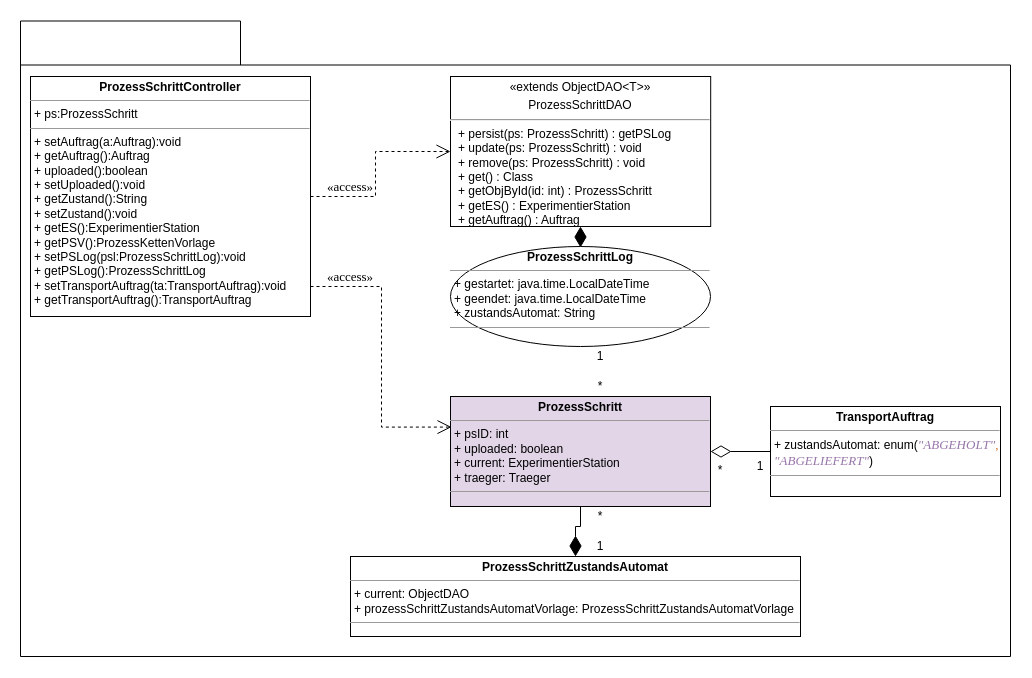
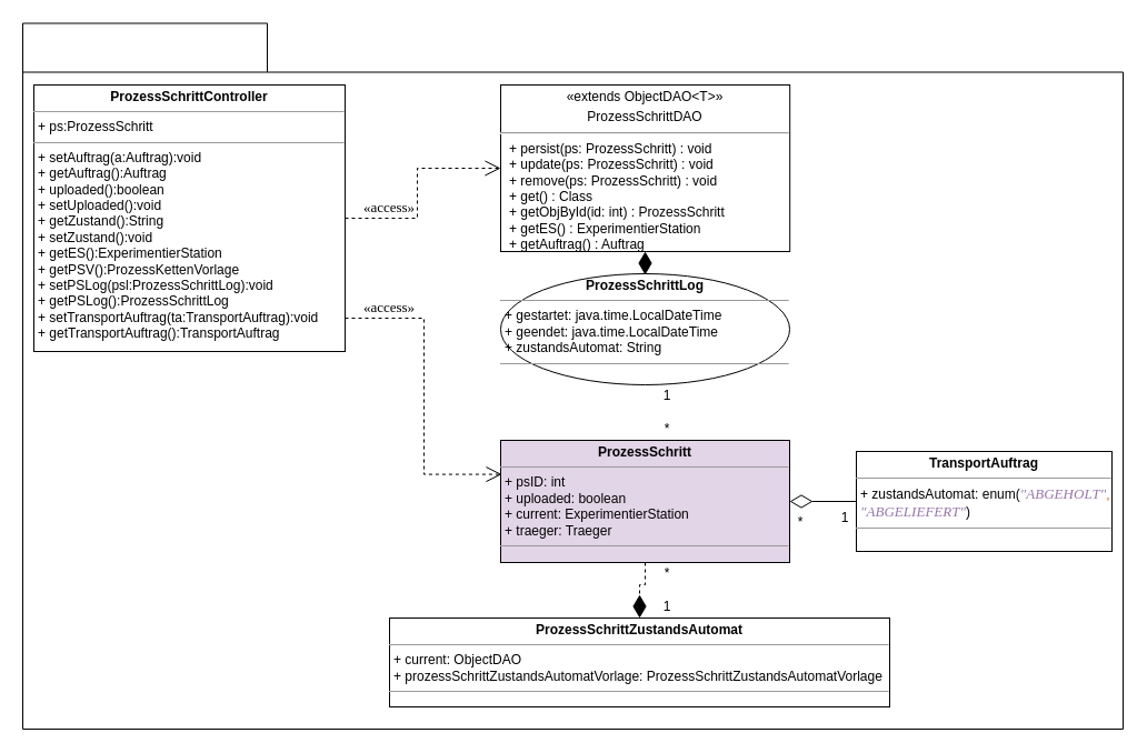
- <mxCell id="6" value="&lt;p style=&quot;margin: 4px 0px 0px ; text-align: center&quot;&gt;«extends ObjectDAO&amp;lt;T&amp;gt;»&lt;/p&gt;&lt;p style=&quot;margin: 4px 0px 0px ; text-align: center&quot;&gt;ProzessSchrittDAO&lt;/p&gt;&lt;hr&gt;&lt;p style=&quot;margin: 0px ; margin-left: 8px&quot;&gt;&lt;span&gt;+ persist(ps: ProzessSchritt) : getPSLog&lt;/span&gt;&lt;br&gt;&lt;/p&gt;&lt;p style=&quot;margin: 0px ; margin-left: 8px&quot;&gt;+ update(ps: ProzessSchritt) : void&lt;/p&gt;&lt;p style=&quot;margin: 0px ; margin-left: 8px&quot;&gt;+ remove(ps: ProzessSchritt) : void&lt;/p&gt;&lt;p style=&quot;margin: 0px ; margin-left: 8px&quot;&gt;+ get() : Class&lt;/p&gt;&lt;p style=&quot;margin: 0px ; margin-left: 8px&quot;&gt;+ getObjById(id: int) : ProzessSchritt&lt;/p&gt;&lt;p style=&quot;margin: 0px ; margin-left: 8px&quot;&gt;+ getES() : ExperimentierStation&lt;/p&gt;&lt;p style=&quot;margin: 0px ; margin-left: 8px&quot;&gt;+ getAuftrag() : Auftrag&lt;/p&gt;&lt;p style=&quot;margin: 0px ; margin-left: 8px&quot;&gt;&lt;br&gt;&lt;/p&gt;" style="verticalAlign=top;align=left;overflow=fill;fontSize=12;fontFamily=Helvetica;html=1;" vertex="1" parent="1"><mxGeometry x="450" y="76" width="260.19" height="150" as="geometry" /></mxCell>
+ <mxCell id="6" value="&lt;p style=&quot;margin: 4px 0px 0px ; text-align: center&quot;&gt;«extends ObjectDAO&amp;lt;T&amp;gt;»&lt;/p&gt;&lt;p style=&quot;margin: 4px 0px 0px ; text-align: center&quot;&gt;ProzessSchrittDAO&lt;/p&gt;&lt;hr&gt;&lt;p style=&quot;margin: 0px ; margin-left: 8px&quot;&gt;&lt;span&gt;+ persist(ps: ProzessSchritt) : void&lt;/span&gt;&lt;br&gt;&lt;/p&gt;&lt;p style=&quot;margin: 0px ; margin-left: 8px&quot;&gt;+ update(ps: ProzessSchritt) : void&lt;/p&gt;&lt;p style=&quot;margin: 0px ; margin-left: 8px&quot;&gt;+ remove(ps: ProzessSchritt) : void&lt;/p&gt;&lt;p style=&quot;margin: 0px ; margin-left: 8px&quot;&gt;+ get() : Class&lt;/p&gt;&lt;p style=&quot;margin: 0px ; margin-left: 8px&quot;&gt;+ getObjById(id: int) : ProzessSchritt&lt;/p&gt;&lt;p style=&quot;margin: 0px ; margin-left: 8px&quot;&gt;+ getES() : ExperimentierStation&lt;/p&gt;&lt;p style=&quot;margin: 0px ; margin-left: 8px&quot;&gt;+ getAuftrag() : Auftrag&lt;/p&gt;&lt;p style=&quot;margin: 0px ; margin-left: 8px&quot;&gt;&lt;br&gt;&lt;/p&gt;" style="verticalAlign=top;align=left;overflow=fill;fontSize=12;fontFamily=Helvetica;html=1;" vertex="1" parent="1"><mxGeometry x="450" y="76" width="260.19" height="150" as="geometry" /></mxCell>
- <mxCell id="12" style="edgeStyle=orthogonalEdgeStyle;rounded=0;orthogonalLoop=1;jettySize=auto;html=1;endArrow=diamondThin;endFill=1;endSize=18;" edge="1" parent="1" source="13" target="9"><mxGeometry relative="1" as="geometry" /></mxCell>
+ <mxCell id="12" style="edgeStyle=orthogonalEdgeStyle;rounded=0;orthogonalLoop=1;jettySize=auto;html=1;endArrow=diamondThin;endFill=1;endSize=18;dashed=1;" edge="1" parent="1" source="13" target="9"><mxGeometry relative="1" as="geometry" /></mxCell>
